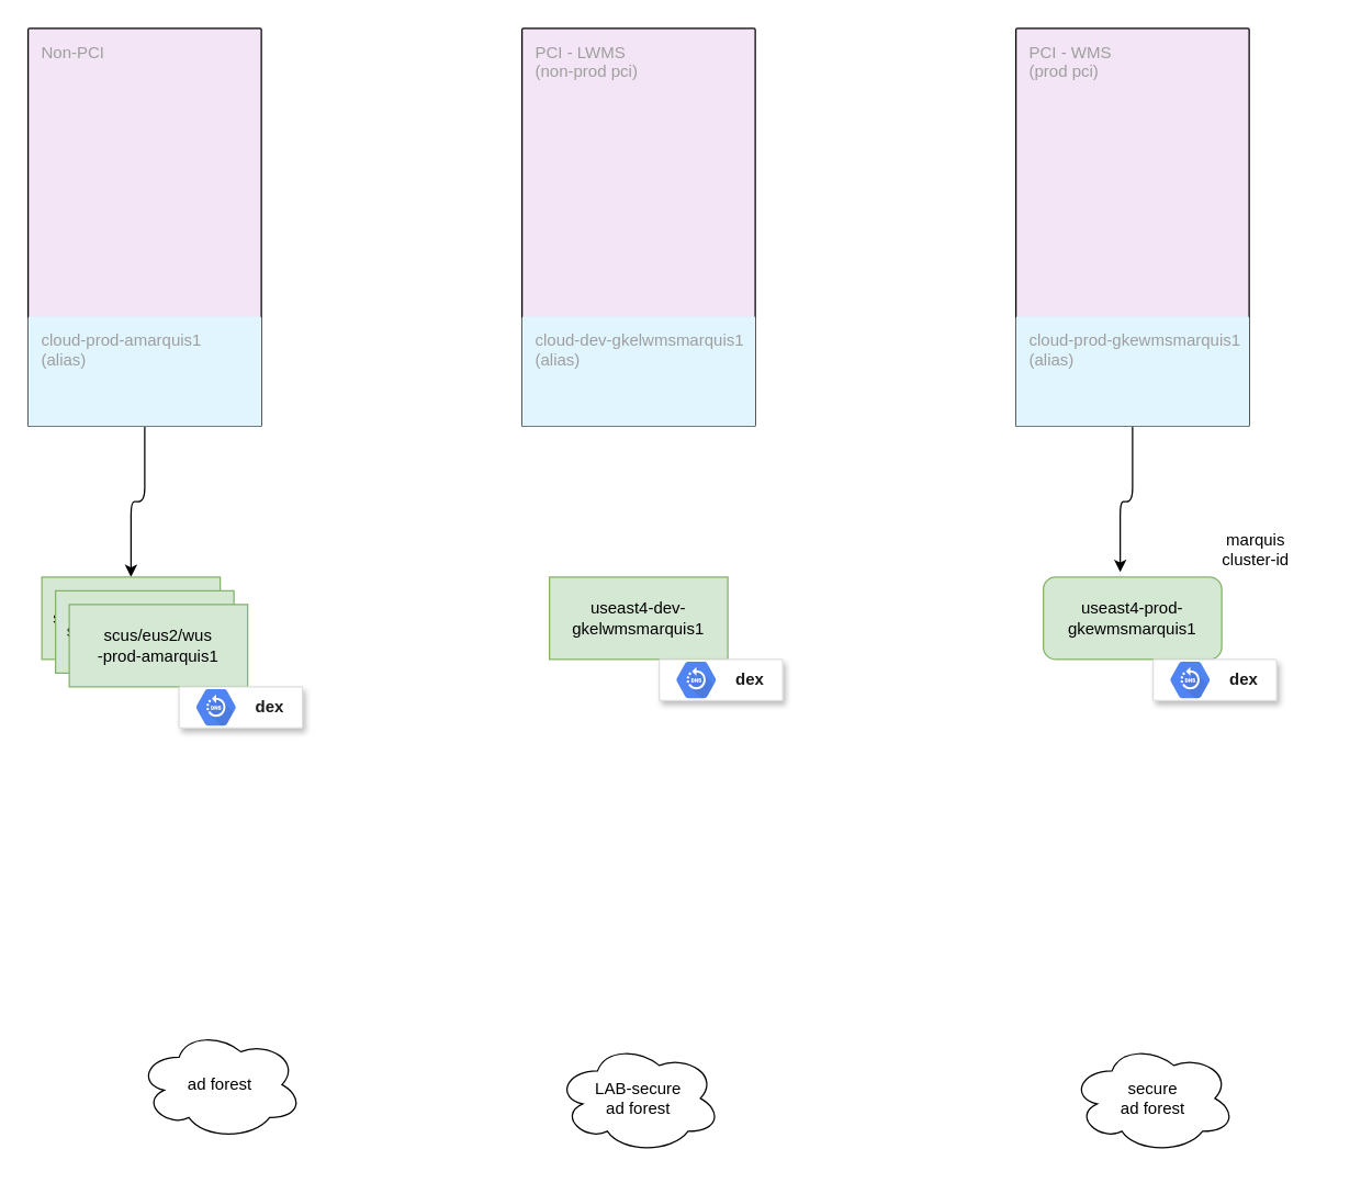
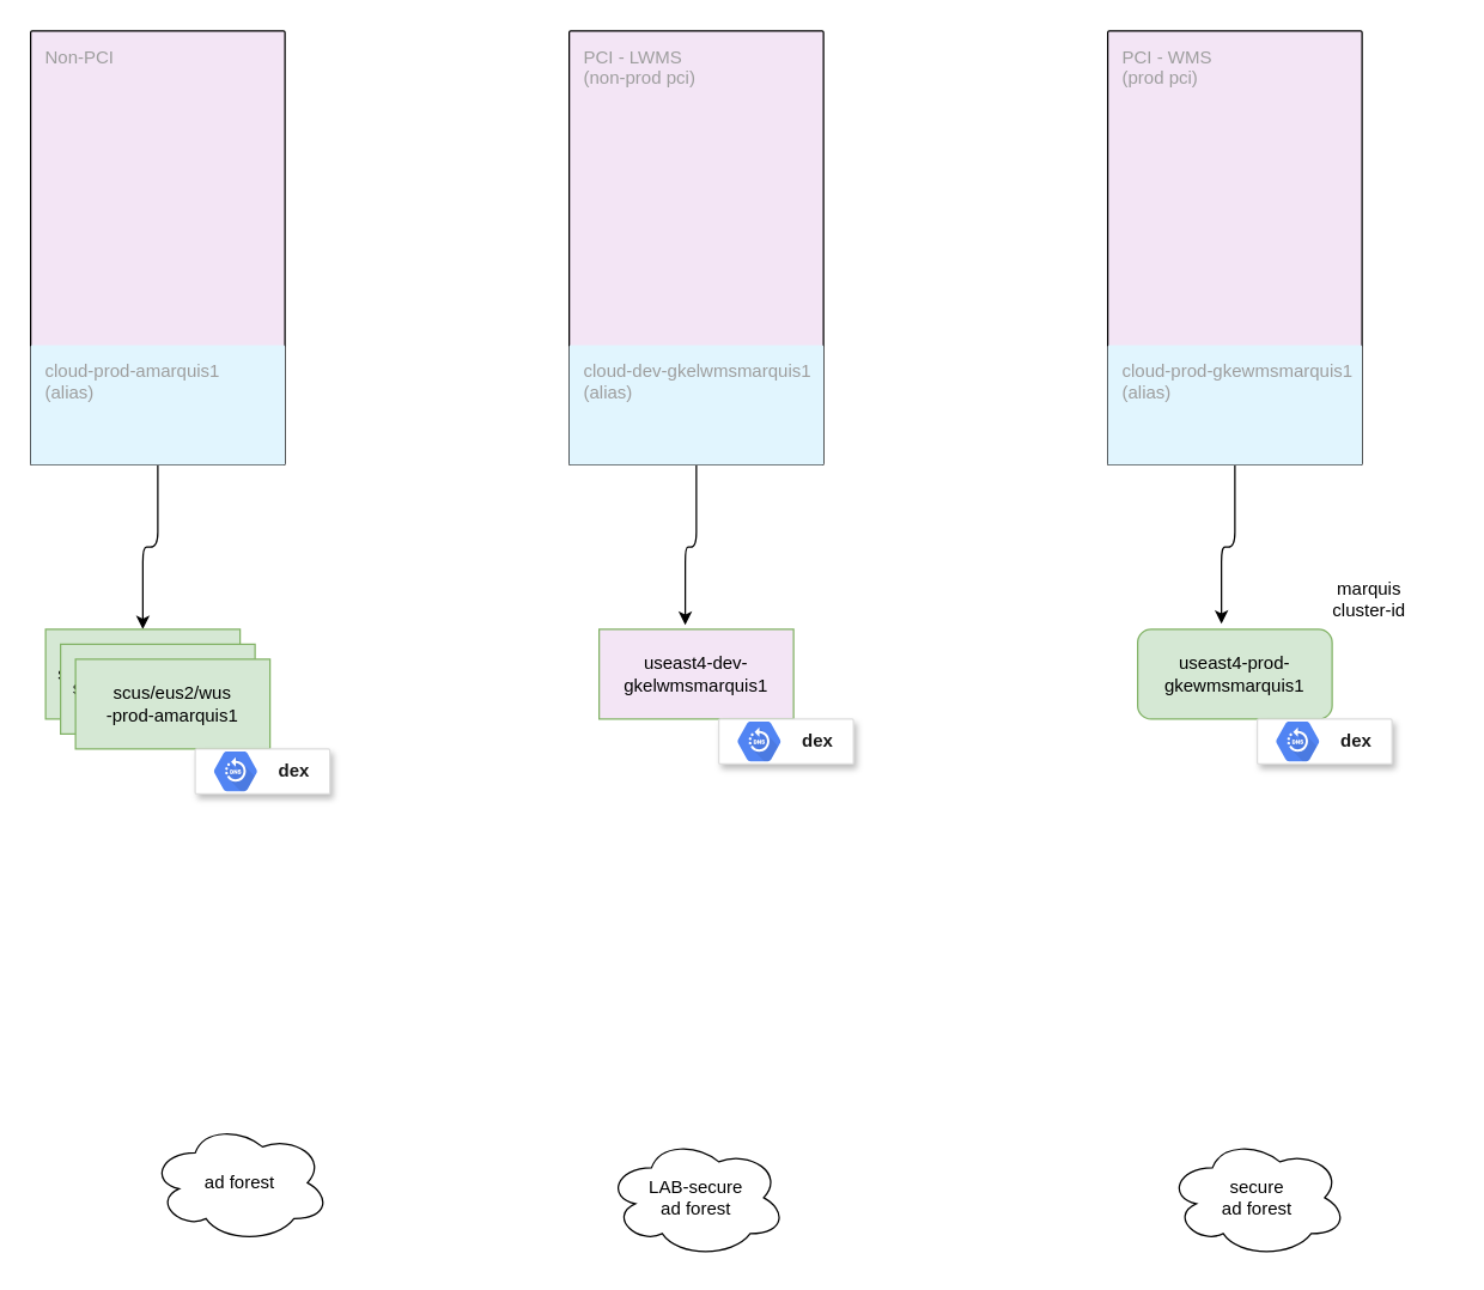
+ <mxCell id="7" style="edgeStyle=orthogonalEdgeStyle;rounded=1;orthogonalLoop=1;jettySize=auto;html=1;entryX=0.443;entryY=-0.047;entryDx=0;entryDy=0;entryPerimeter=0;" parent="1" source="8" target="15" edge="1"><mxGeometry relative="1" as="geometry" /></mxCell>
- <mxCell id="15" value="useast4-dev-gkelwmsmarquis1" style="rounded=0;whiteSpace=wrap;html=1;fillColor=#d5e8d4;strokeColor=#82b366;" parent="1" vertex="1"><mxGeometry x="400" y="420" width="130" height="60" as="geometry" /></mxCell>
+ <mxCell id="15" value="useast4-dev-gkelwmsmarquis1" style="rounded=0;whiteSpace=wrap;html=1;fillColor=#f3e5f5;strokeColor=#82b366;" parent="1" vertex="1"><mxGeometry x="400" y="420" width="130" height="60" as="geometry" /></mxCell>
